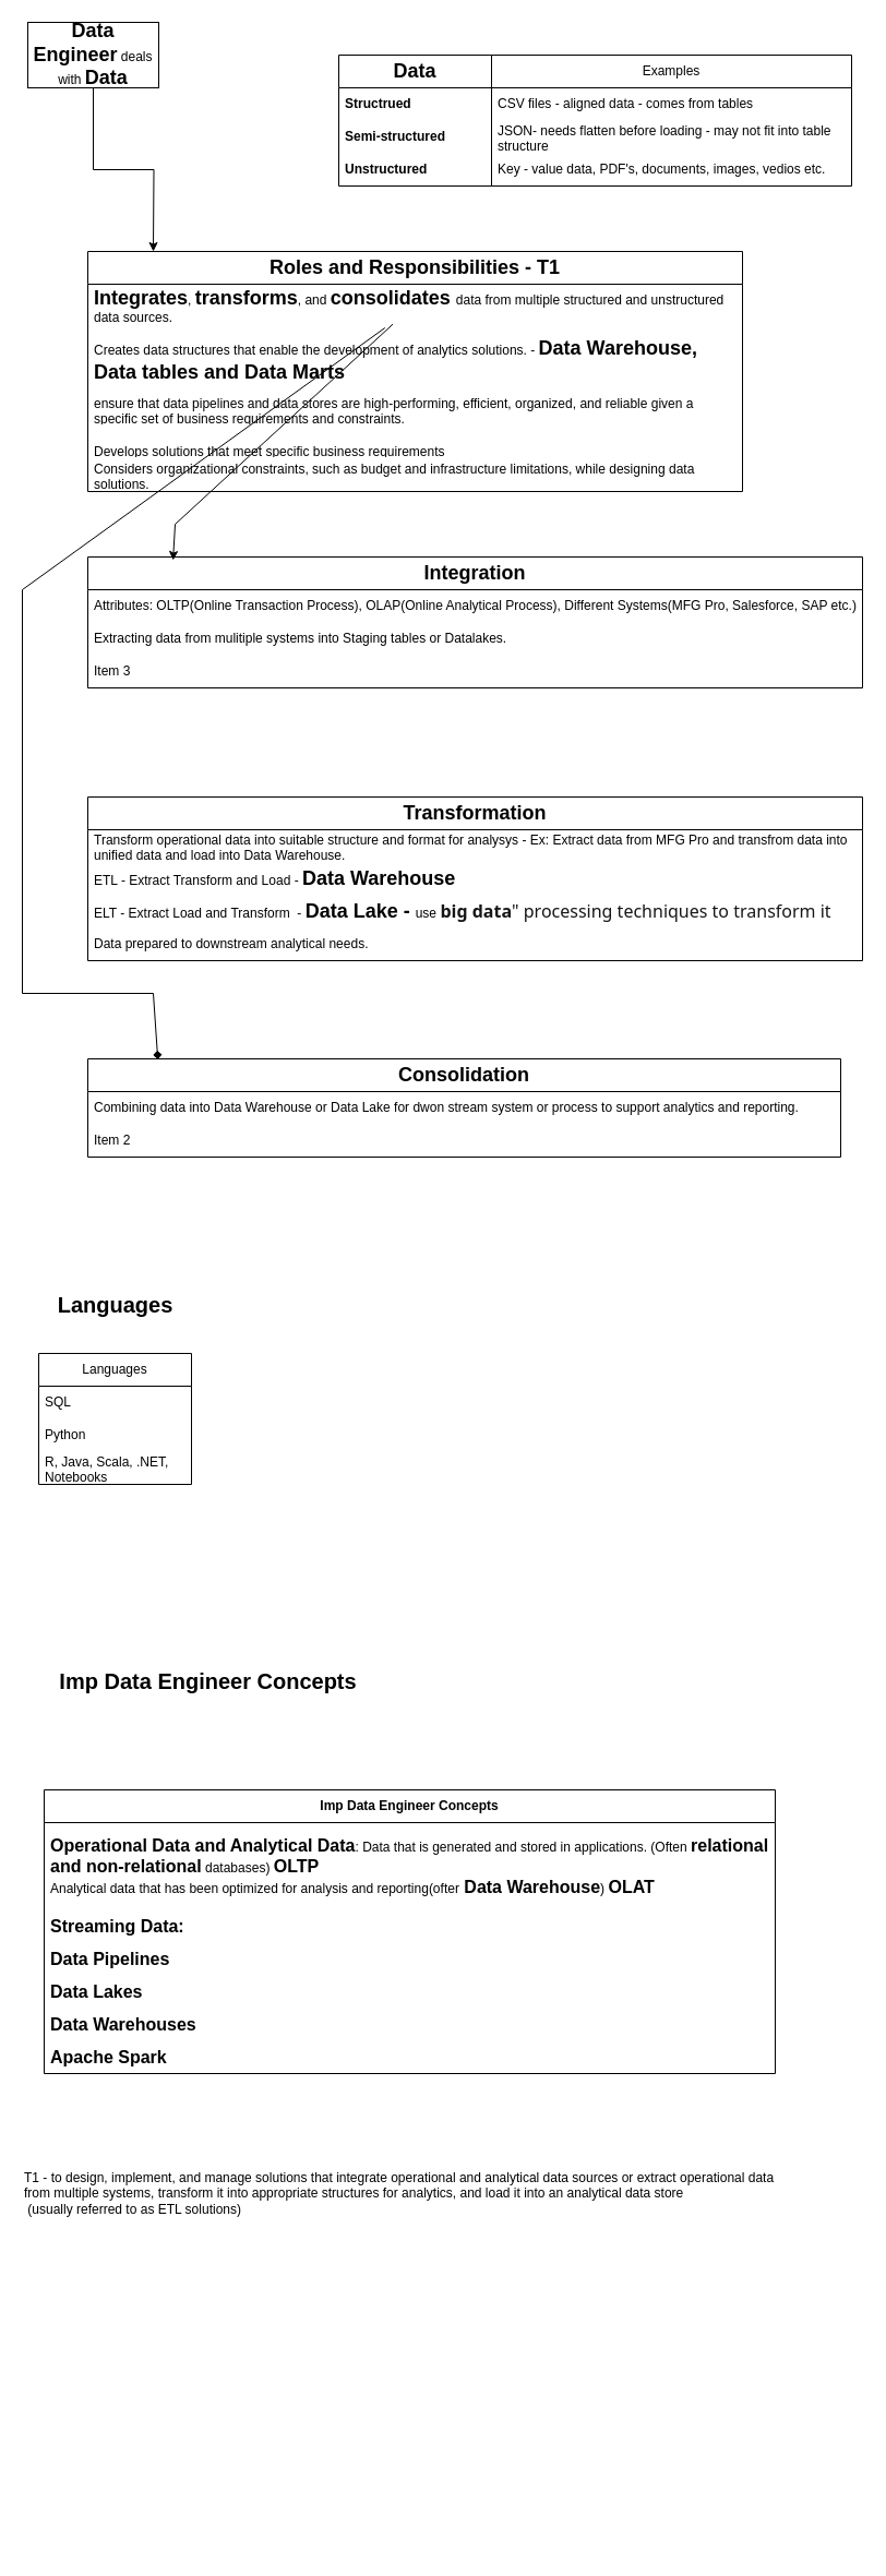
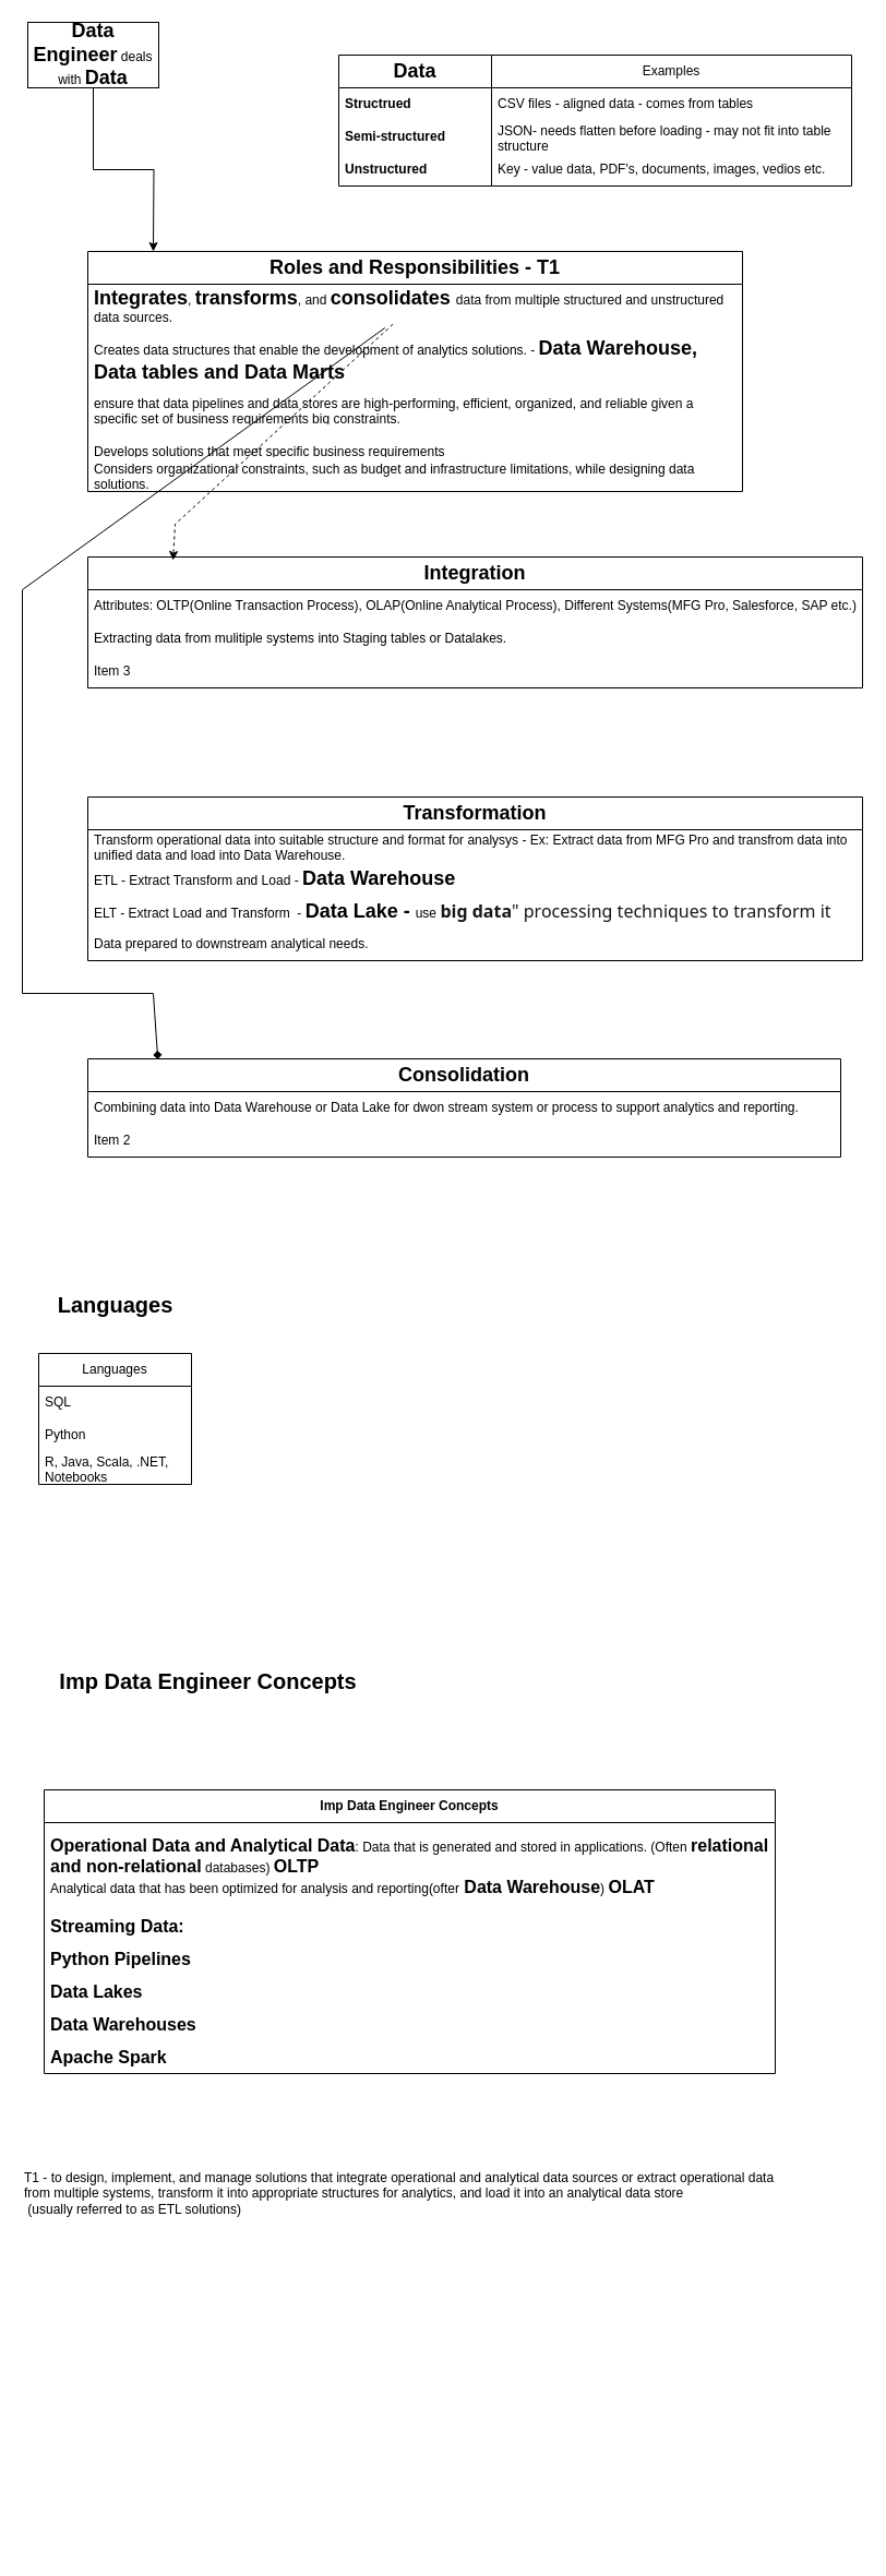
- <mxCell id="7" value="ensure that data pipelines and data stores are high-performing, efficient, organized, and reliable&amp;nbsp;given a specific set of business requirements and constraints." style="text;strokeColor=none;fillColor=none;align=left;verticalAlign=middle;spacingLeft=4;spacingRight=4;overflow=hidden;points=[[0,0.5],[1,0.5]];portConstraint=eastwest;rotatable=0;whiteSpace=wrap;html=1;" vertex="1" parent="4"><mxGeometry y="130" width="600" height="30" as="geometry" /></mxCell>
+ <mxCell id="7" value="ensure that data pipelines and data stores are high-performing, efficient, organized, and reliable&amp;nbsp;given a specific set of business requirements big constraints." style="text;strokeColor=none;fillColor=none;align=left;verticalAlign=middle;spacingLeft=4;spacingRight=4;overflow=hidden;points=[[0,0.5],[1,0.5]];portConstraint=eastwest;rotatable=0;whiteSpace=wrap;html=1;" vertex="1" parent="4"><mxGeometry y="130" width="600" height="30" as="geometry" /></mxCell>
- <mxCell id="22" value="" style="endArrow=classic;html=1;rounded=0;entryX=0.11;entryY=0.025;entryDx=0;entryDy=0;entryPerimeter=0;exitX=0.466;exitY=0.916;exitDx=0;exitDy=0;exitPerimeter=0;" edge="1" parent="1" source="5" target="18"><mxGeometry width="50" height="50" relative="1" as="geometry"><mxPoint x="390" y="370" as="sourcePoint" /><mxPoint x="440" y="320" as="targetPoint" /><Array as="points"><mxPoint x="160" y="480" /></Array></mxGeometry></mxCell>
+ <mxCell id="22" value="" style="endArrow=classic;html=1;rounded=0;entryX=0.11;entryY=0.025;entryDx=0;entryDy=0;entryPerimeter=0;exitX=0.466;exitY=0.916;exitDx=0;exitDy=0;exitPerimeter=0;dashed=1;" edge="1" parent="1" source="5" target="18"><mxGeometry width="50" height="50" relative="1" as="geometry"><mxPoint x="390" y="370" as="sourcePoint" /><mxPoint x="440" y="320" as="targetPoint" /><Array as="points"><mxPoint x="160" y="480" /></Array></mxGeometry></mxCell>
- <mxCell id="40" value="&lt;b&gt;&lt;font style=&quot;font-size: 16px;&quot;&gt;Data Pipelines&lt;/font&gt;&lt;/b&gt;" style="text;strokeColor=none;fillColor=none;align=left;verticalAlign=middle;spacingLeft=4;spacingRight=4;overflow=hidden;points=[[0,0.5],[1,0.5]];portConstraint=eastwest;rotatable=0;whiteSpace=wrap;html=1;" vertex="1" parent="37"><mxGeometry y="140" width="670" height="30" as="geometry" /></mxCell>
+ <mxCell id="40" value="&lt;b&gt;&lt;font style=&quot;font-size: 16px;&quot;&gt;Python Pipelines&lt;/font&gt;&lt;/b&gt;" style="text;strokeColor=none;fillColor=none;align=left;verticalAlign=middle;spacingLeft=4;spacingRight=4;overflow=hidden;points=[[0,0.5],[1,0.5]];portConstraint=eastwest;rotatable=0;whiteSpace=wrap;html=1;" vertex="1" parent="37"><mxGeometry y="140" width="670" height="30" as="geometry" /></mxCell>
